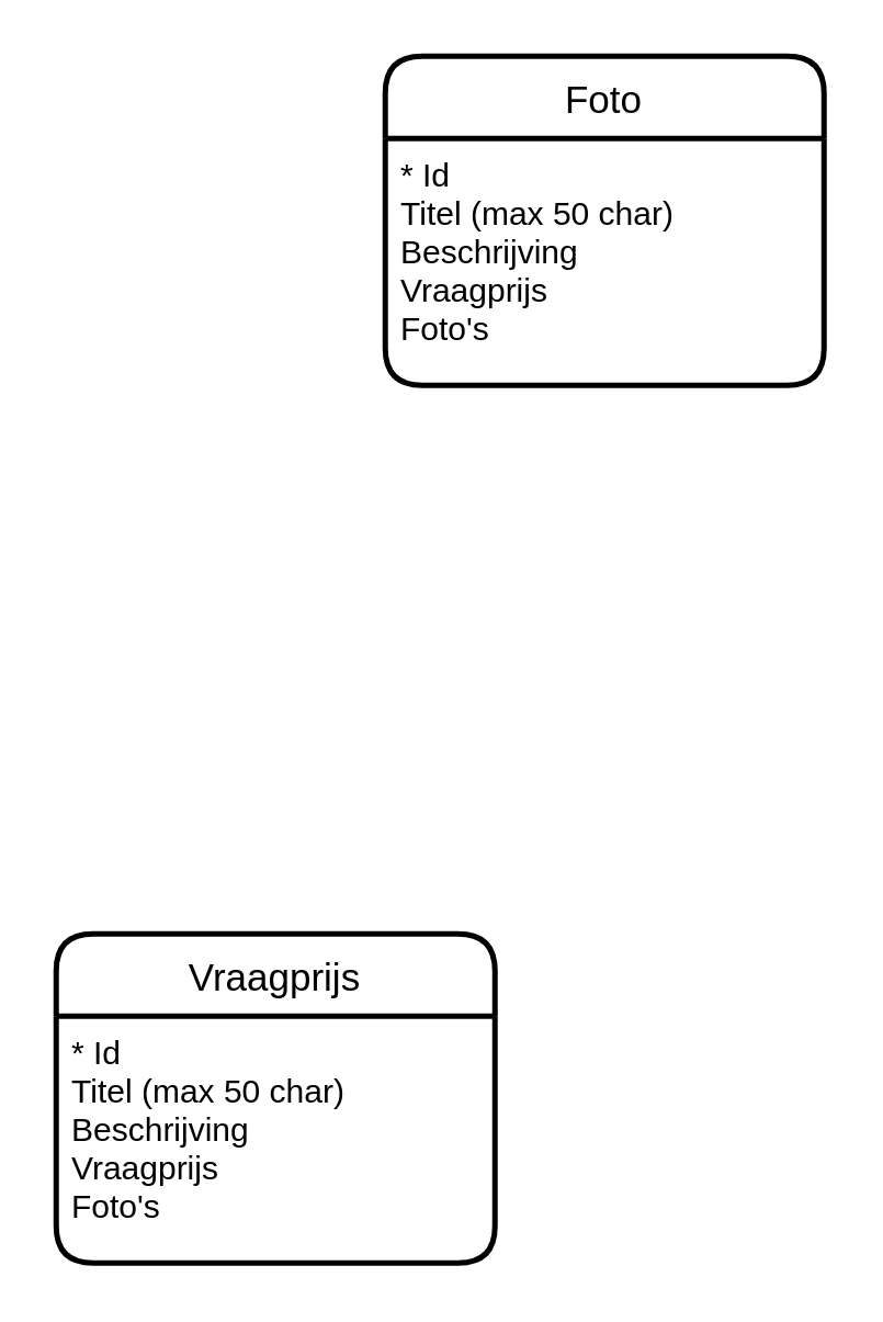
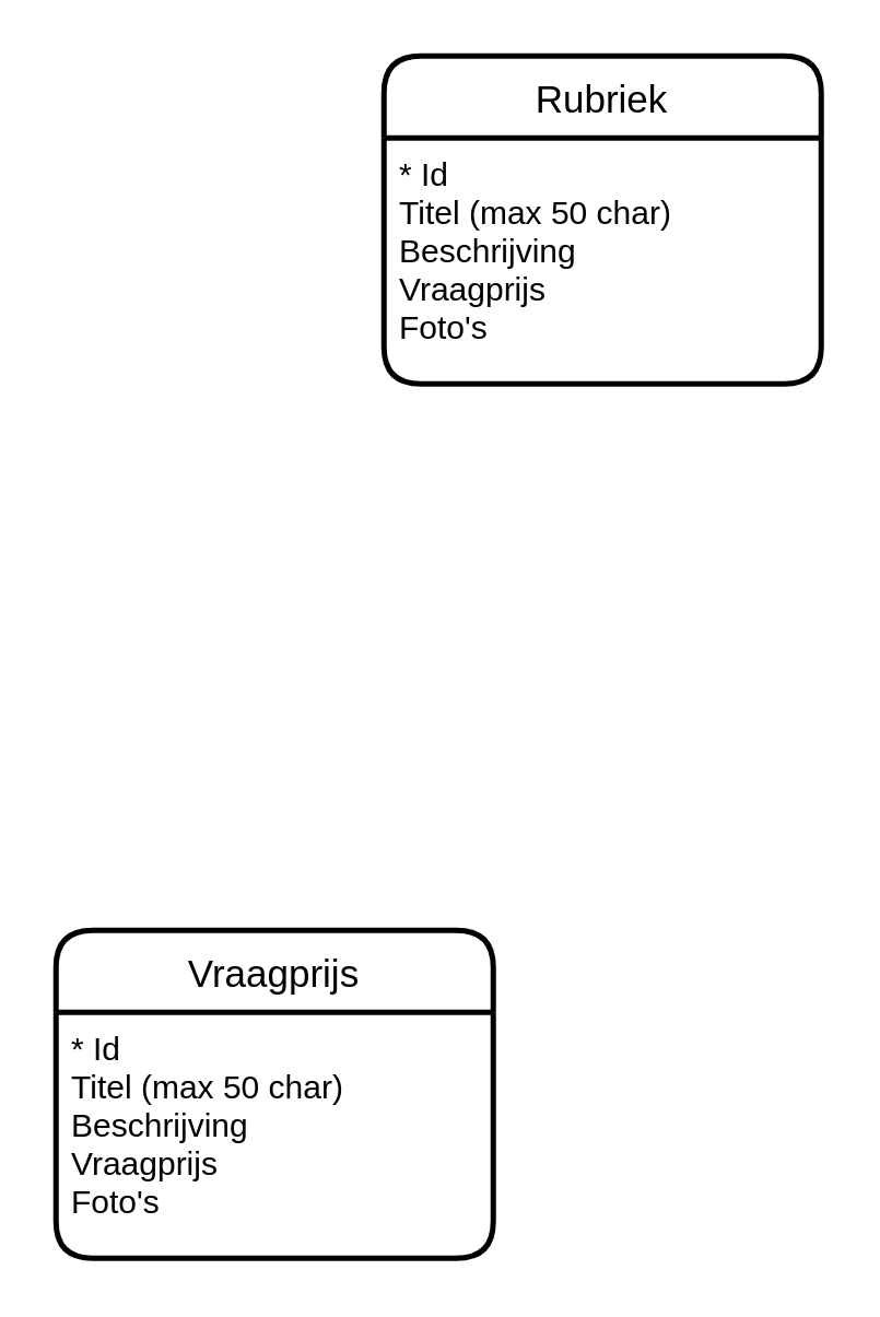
- <mxCell id="4" value="Foto" style="swimlane;childLayout=stackLayout;horizontal=1;startSize=30;horizontalStack=0;rounded=1;fontSize=14;fontStyle=0;strokeWidth=2;resizeParent=0;resizeLast=1;shadow=0;dashed=0;align=center;" vertex="1" parent="1"><mxGeometry x="140" y="20" width="160" height="120" as="geometry" /></mxCell>
+ <mxCell id="4" value="Rubriek" style="swimlane;childLayout=stackLayout;horizontal=1;startSize=30;horizontalStack=0;rounded=1;fontSize=14;fontStyle=0;strokeWidth=2;resizeParent=0;resizeLast=1;shadow=0;dashed=0;align=center;" vertex="1" parent="1"><mxGeometry x="140" y="20" width="160" height="120" as="geometry" /></mxCell>
